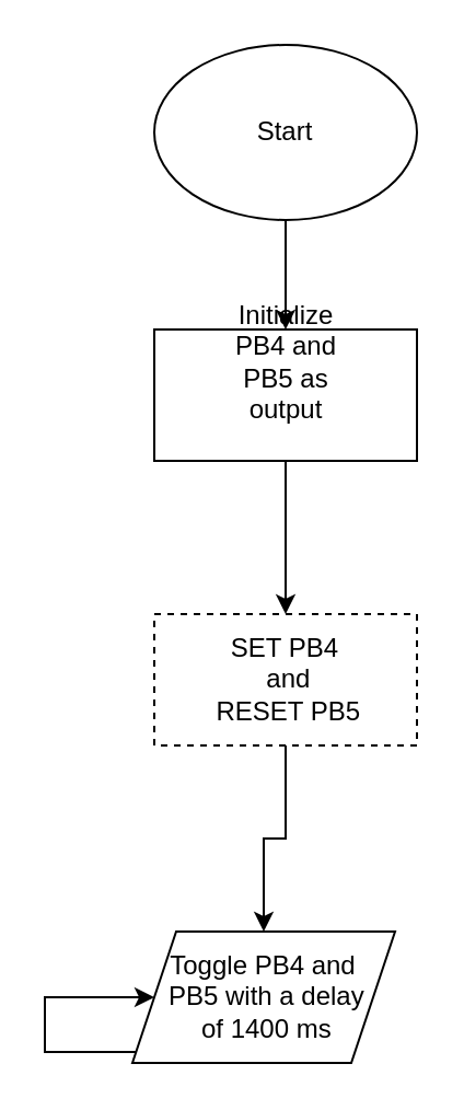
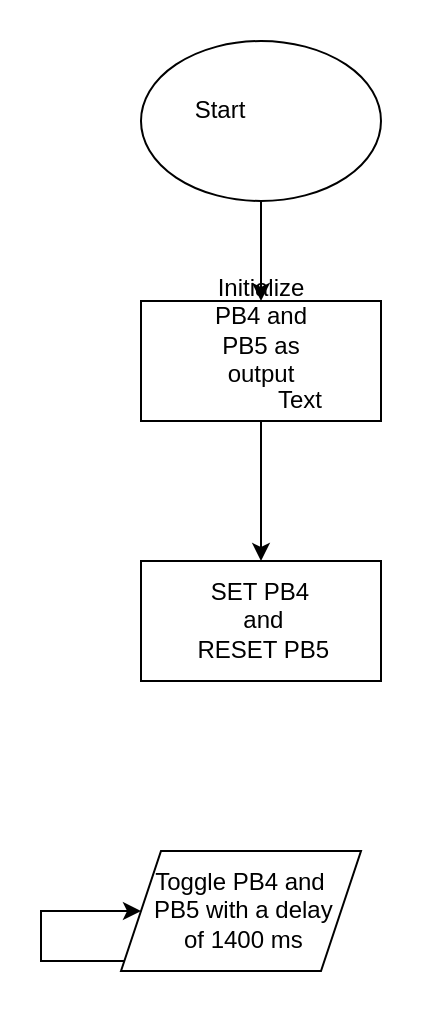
- <mxCell id="10" value="Start" style="text;html=1;strokeColor=none;fillColor=none;align=center;verticalAlign=middle;whiteSpace=wrap;rounded=0;" vertex="1" parent="1"><mxGeometry x="110" y="50" width="40" height="20" as="geometry" /></mxCell>
+ <mxCell id="10" value="Start" style="text;html=1;strokeColor=none;fillColor=none;align=center;verticalAlign=middle;whiteSpace=wrap;rounded=0;" vertex="1" parent="1"><mxGeometry x="90" y="45" width="40" height="20" as="geometry" /></mxCell>
+ <mxCell id="12" value="Text" style="text;html=1;strokeColor=none;fillColor=none;align=center;verticalAlign=middle;whiteSpace=wrap;rounded=0;" vertex="1" parent="1"><mxGeometry x="130" y="190" width="40" height="20" as="geometry" /></mxCell>
- <mxCell id="7" value="SET PB4&lt;br&gt;&amp;nbsp;and&lt;br&gt;&amp;nbsp;RESET PB5" style="rounded=0;whiteSpace=wrap;html=1;dashed=1;" vertex="1" parent="1"><mxGeometry x="70" y="280" width="120" height="60" as="geometry" /></mxCell>
+ <mxCell id="7" value="SET PB4&lt;br&gt;&amp;nbsp;and&lt;br&gt;&amp;nbsp;RESET PB5" style="rounded=0;whiteSpace=wrap;html=1;" vertex="1" parent="1"><mxGeometry x="70" y="280" width="120" height="60" as="geometry" /></mxCell>
- <mxCell id="6" style="edgeStyle=orthogonalEdgeStyle;rounded=0;orthogonalLoop=1;jettySize=auto;html=1;exitX=0.5;exitY=1;exitDx=0;exitDy=0;" edge="1" parent="1" source="7" target="9"><mxGeometry relative="1" as="geometry" /></mxCell>
